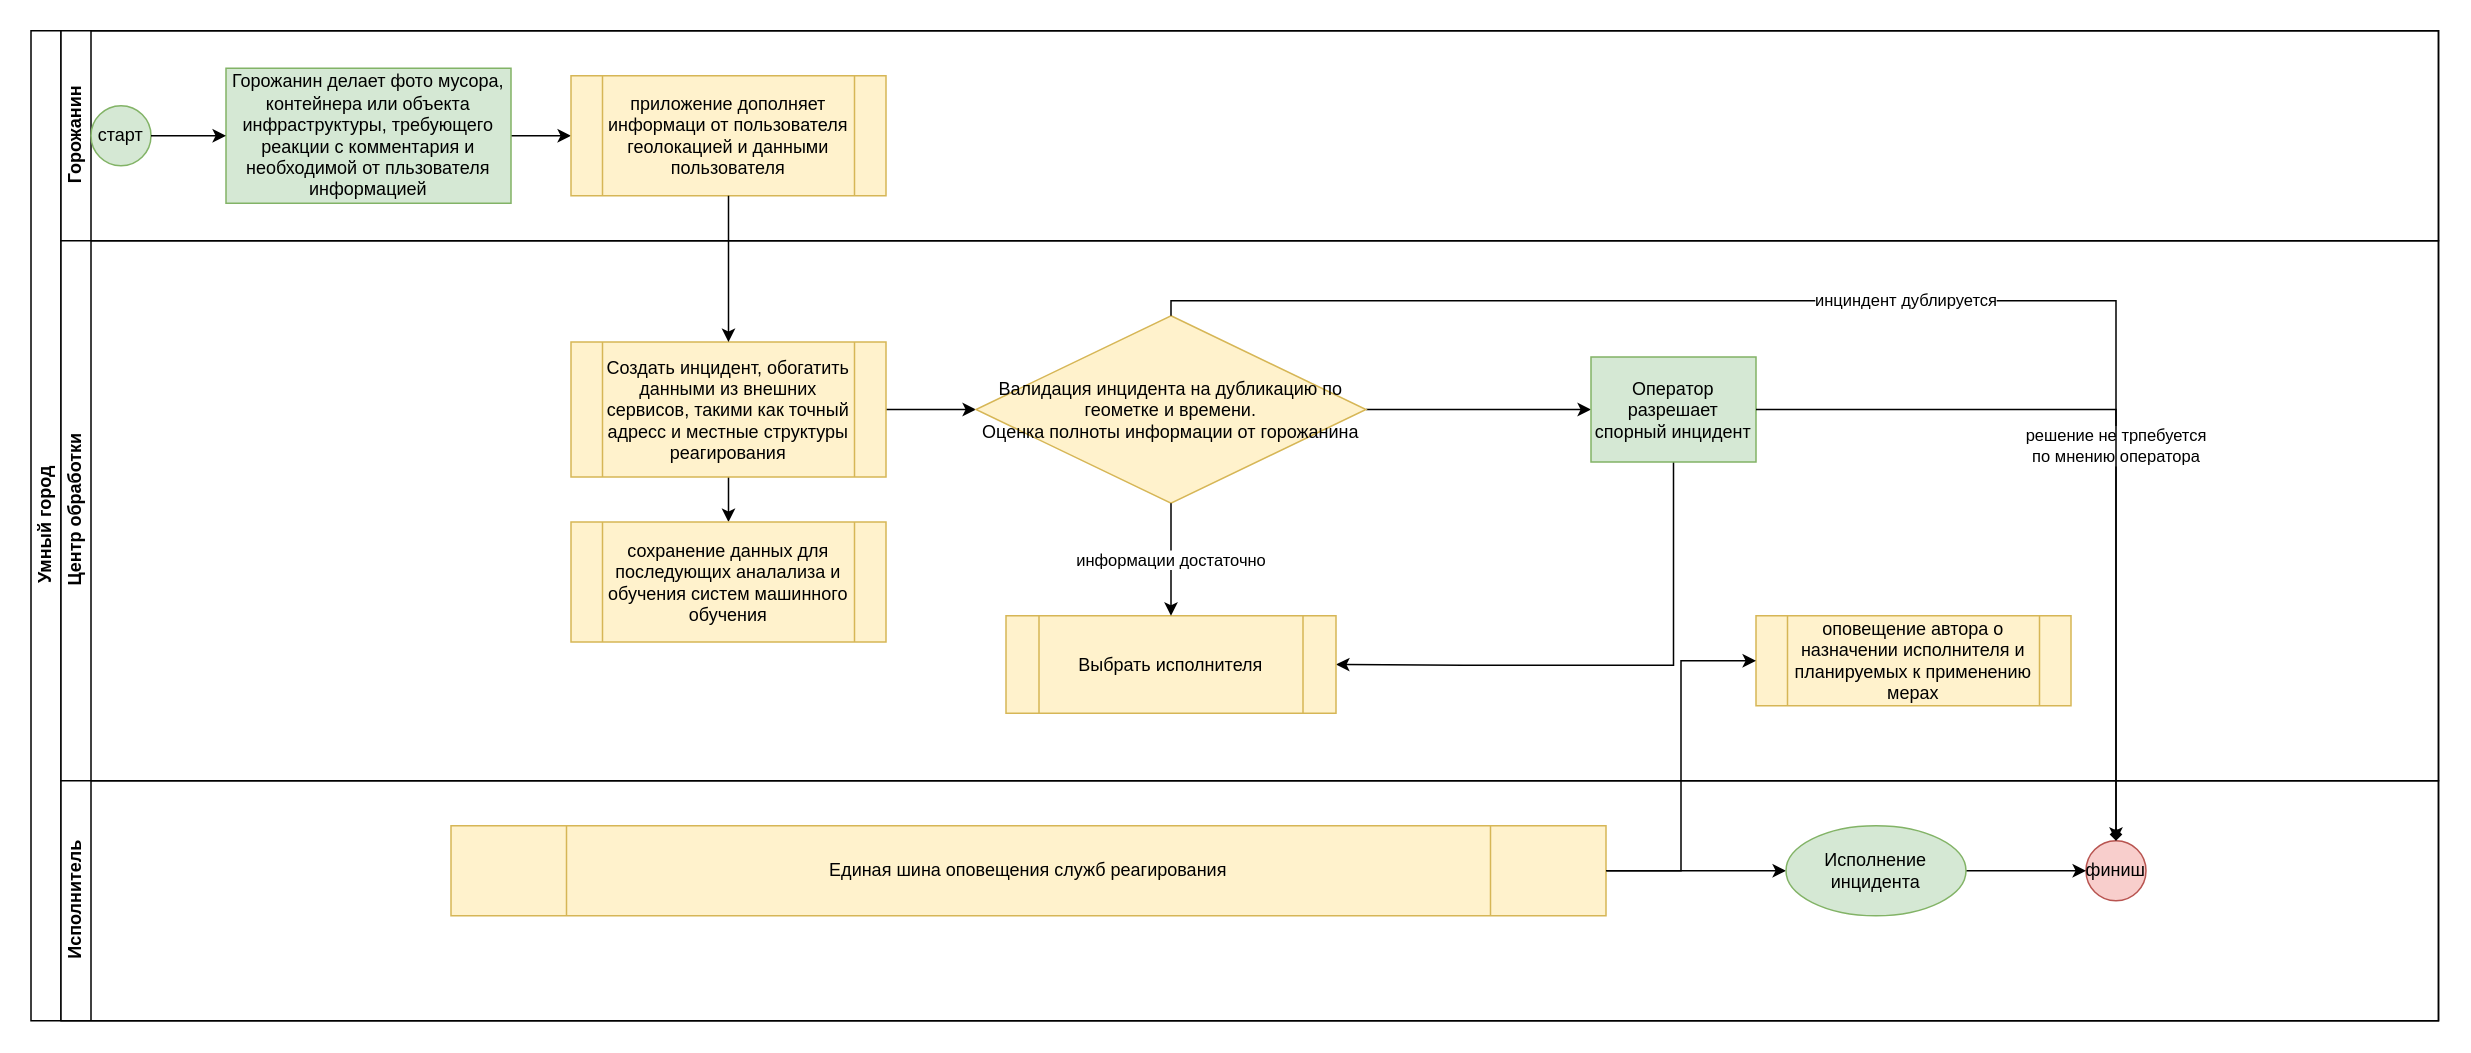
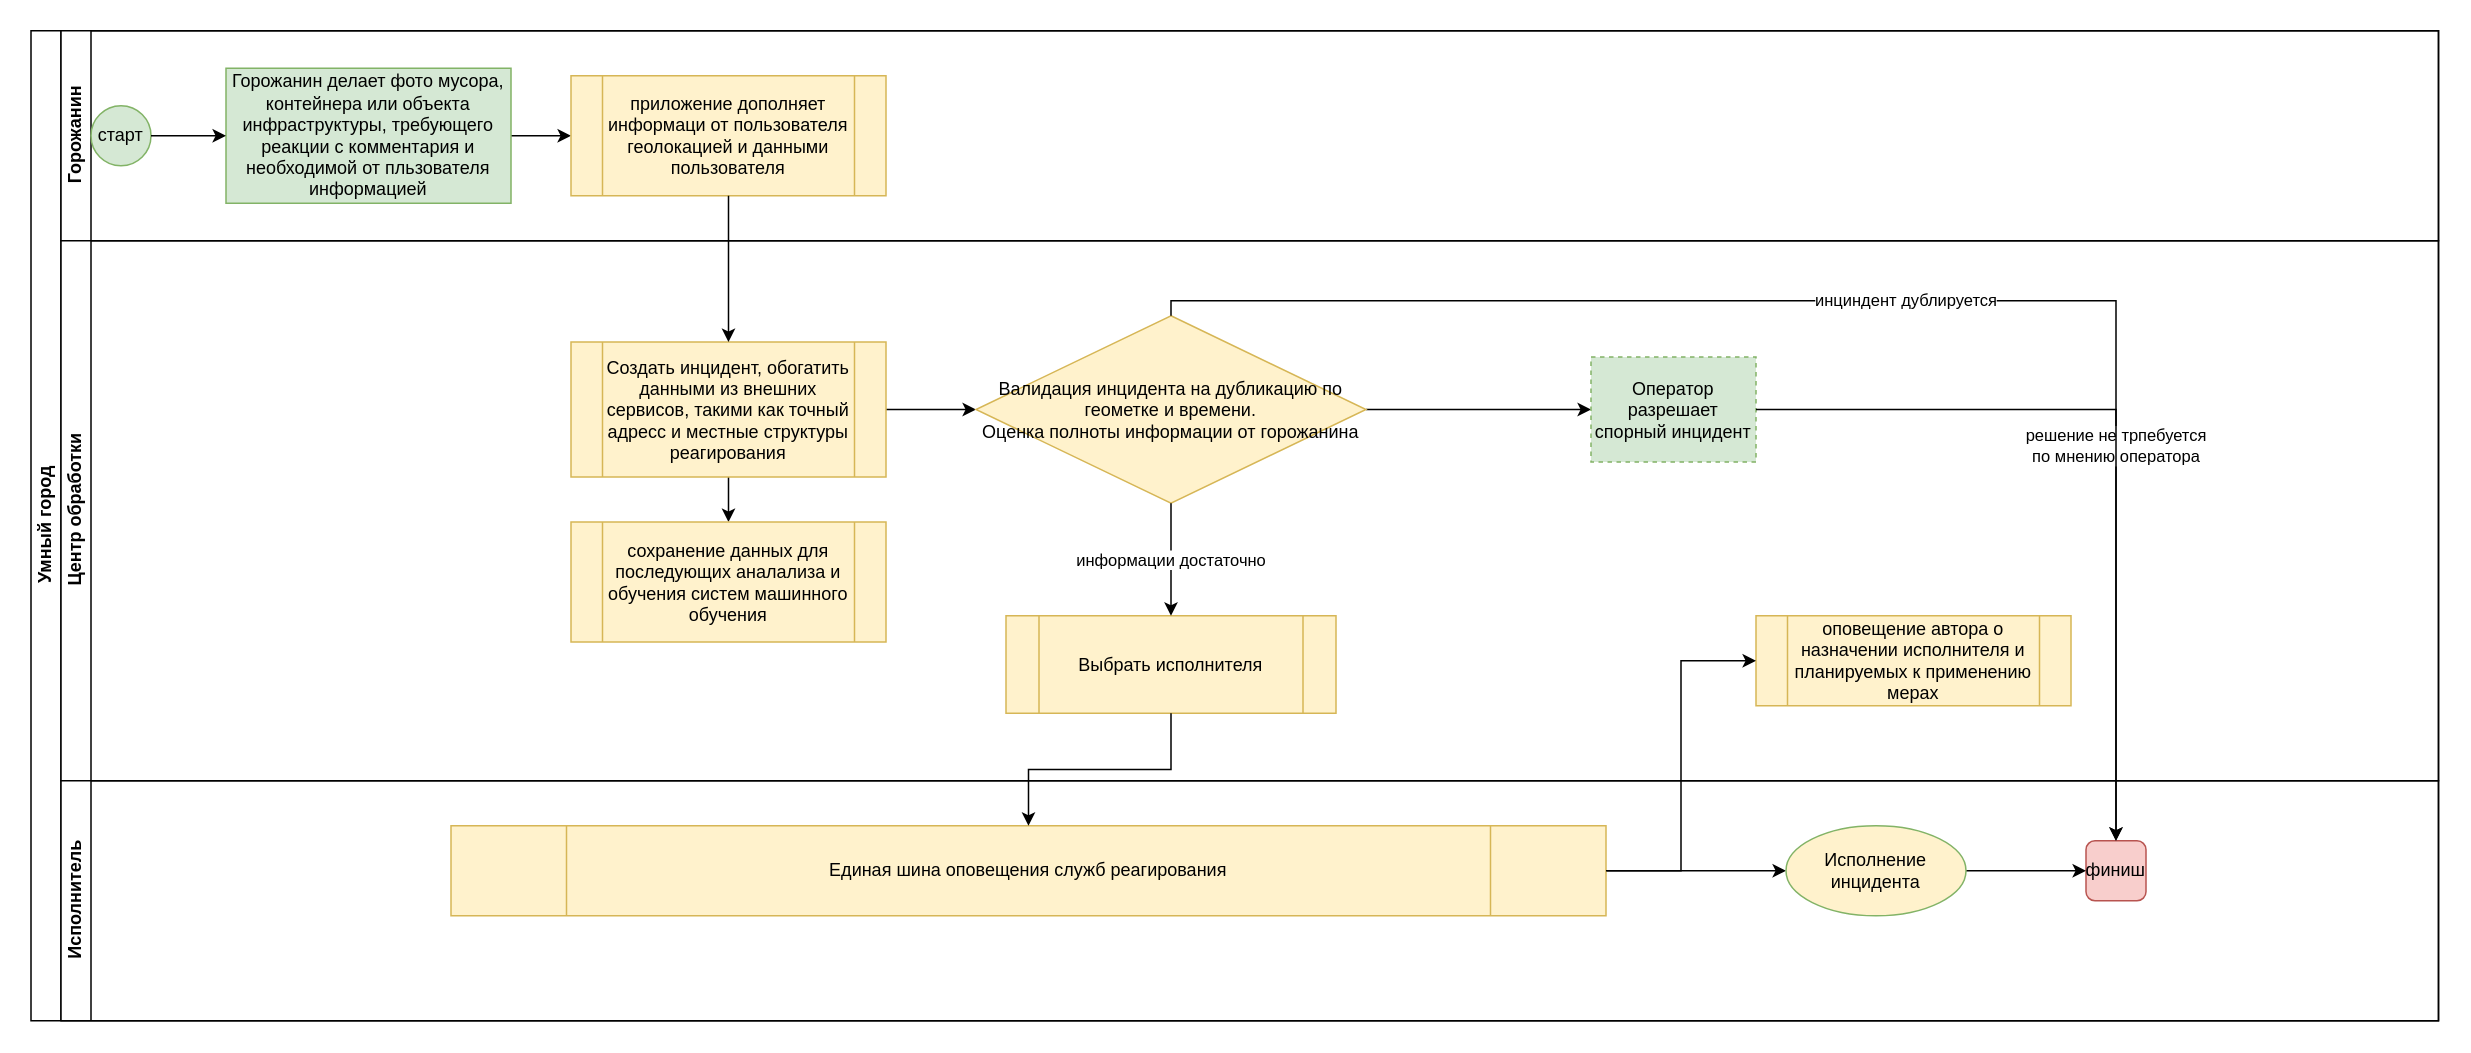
- <mxCell id="16" value="Оператор разрешает спорный инцидент" style="whiteSpace=wrap;html=1;fillColor=#d5e8d4;strokeColor=#82b366;" vertex="1" parent="9"><mxGeometry x="1020" y="77.5" width="110" height="70" as="geometry" /></mxCell>
+ <mxCell id="16" value="Оператор разрешает спорный инцидент" style="whiteSpace=wrap;html=1;fillColor=#d5e8d4;strokeColor=#82b366;dashed=1;" vertex="1" parent="9"><mxGeometry x="1020" y="77.5" width="110" height="70" as="geometry" /></mxCell>
- <mxCell id="29" value="решение не трпебуется&lt;br&gt;по мнению оператора" style="edgeStyle=orthogonalEdgeStyle;rounded=0;orthogonalLoop=1;jettySize=auto;html=1;entryX=0.5;entryY=0;entryDx=0;entryDy=0;endArrow=diamond;" edge="1" parent="2" source="16" target="22"><mxGeometry relative="1" as="geometry"><mxPoint x="1320" y="540" as="targetPoint" /></mxGeometry></mxCell>
+ <mxCell id="29" value="решение не трпебуется&lt;br&gt;по мнению оператора" style="edgeStyle=orthogonalEdgeStyle;rounded=0;orthogonalLoop=1;jettySize=auto;html=1;entryX=0.5;entryY=0;entryDx=0;entryDy=0;" edge="1" parent="2" source="16" target="22"><mxGeometry relative="1" as="geometry"><mxPoint x="1320" y="540" as="targetPoint" /></mxGeometry></mxCell>
- <mxCell id="15" style="edgeStyle=orthogonalEdgeStyle;rounded=0;orthogonalLoop=1;jettySize=auto;html=1;entryX=1;entryY=0.5;entryDx=0;entryDy=0;" edge="1" parent="9" source="16" target="18"><mxGeometry relative="1" as="geometry"><Array as="points"><mxPoint x="1075" y="283" /><mxPoint x="935" y="283" /></Array></mxGeometry></mxCell>
+ <mxCell id="28" value="" style="edgeStyle=orthogonalEdgeStyle;rounded=0;orthogonalLoop=1;jettySize=auto;html=1;" edge="1" parent="2" source="18" target="24"><mxGeometry relative="1" as="geometry" /></mxCell>
- <mxCell id="26" value="Исполнение инцидента" style="ellipse;whiteSpace=wrap;html=1;fillColor=#d5e8d4;strokeColor=#82b366;" vertex="1" parent="21"><mxGeometry x="1150" y="30" width="120" height="60" as="geometry" /></mxCell>
+ <mxCell id="26" value="Исполнение инцидента" style="ellipse;whiteSpace=wrap;html=1;fillColor=#fff2cc;strokeColor=#82b366;" vertex="1" parent="21"><mxGeometry x="1150" y="30" width="120" height="60" as="geometry" /></mxCell>
- <mxCell id="22" value="финиш" style="ellipse;whiteSpace=wrap;html=1;aspect=fixed;fillColor=#f8cecc;strokeColor=#b85450;" vertex="1" parent="21"><mxGeometry x="1350" y="40" width="40" height="40" as="geometry" /></mxCell>
+ <mxCell id="22" value="финиш" style="whiteSpace=wrap;html=1;aspect=fixed;fillColor=#f8cecc;strokeColor=#b85450;rounded=1;" vertex="1" parent="21"><mxGeometry x="1350" y="40" width="40" height="40" as="geometry" /></mxCell>
